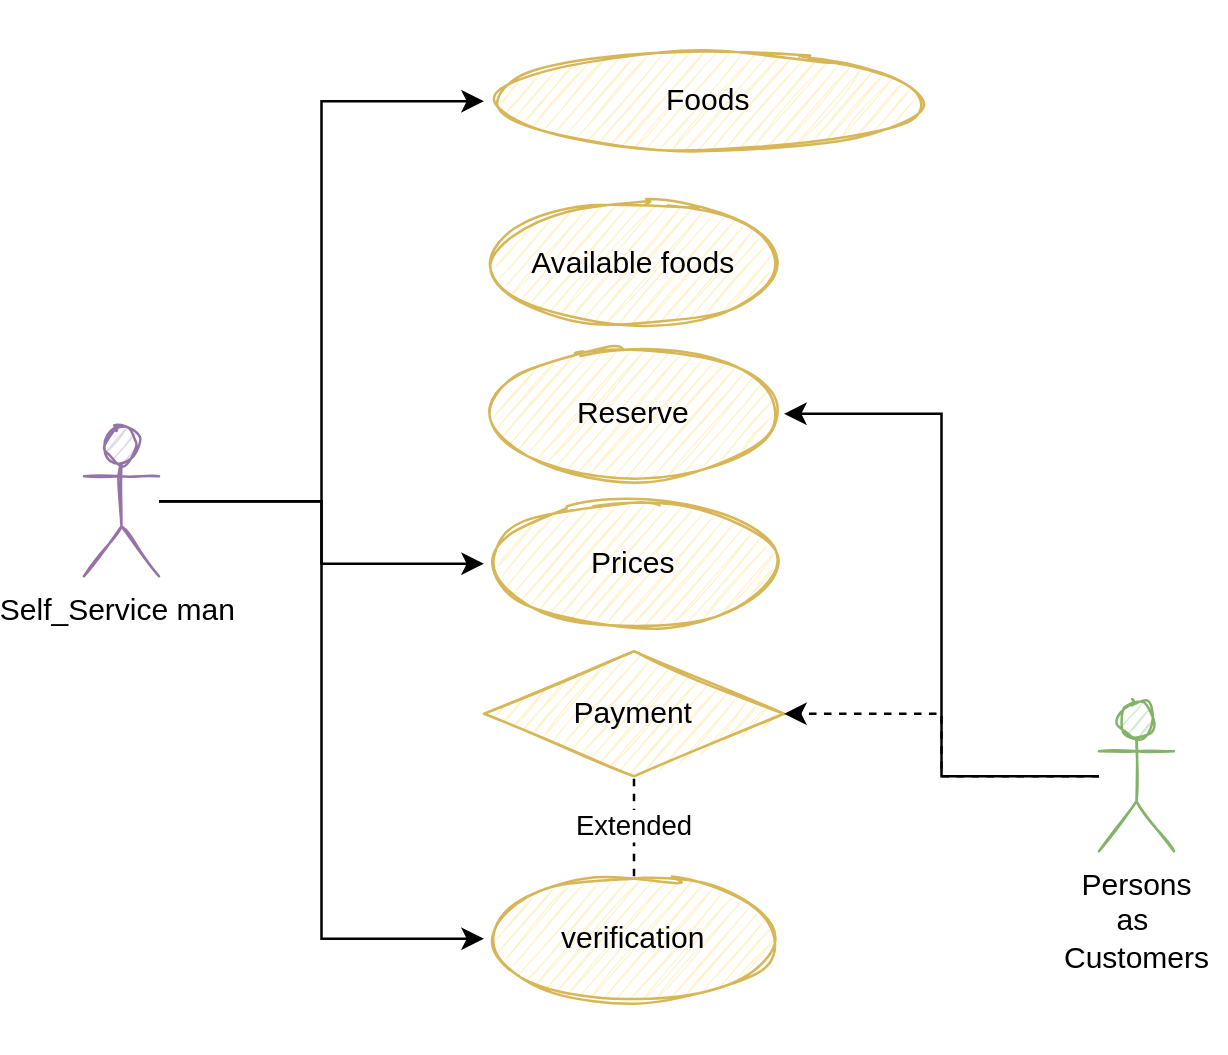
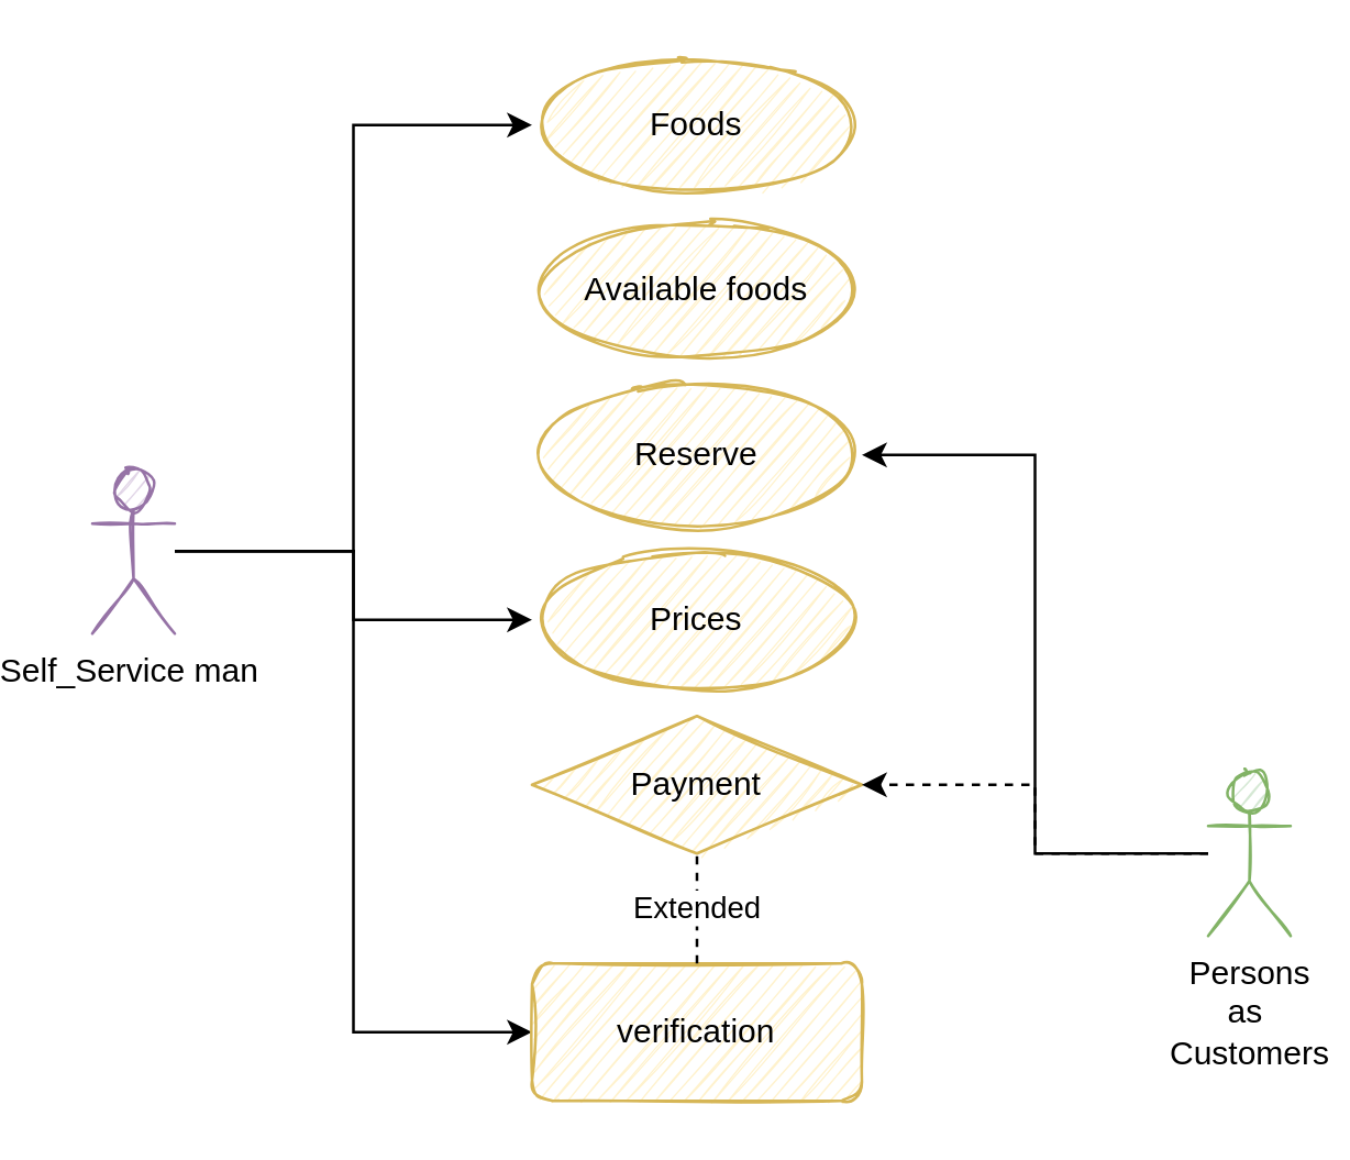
- <mxCell id="6" value="Foods" style="ellipse;whiteSpace=wrap;html=1;shadow=0;sketch=1;strokeColor=#d6b656;fillColor=#fff2cc;" vertex="1" parent="1"><mxGeometry x="180" y="20" width="180" height="40" as="geometry" /></mxCell>
+ <mxCell id="6" value="Foods" style="ellipse;whiteSpace=wrap;html=1;shadow=0;sketch=1;strokeColor=#d6b656;fillColor=#fff2cc;" vertex="1" parent="1"><mxGeometry x="180" y="20" width="120" height="50" as="geometry" /></mxCell>
- <mxCell id="8" value="verification" style="ellipse;whiteSpace=wrap;html=1;shadow=0;sketch=1;strokeColor=#d6b656;fillColor=#fff2cc;" vertex="1" parent="1"><mxGeometry x="180" y="350" width="120" height="50" as="geometry" /></mxCell>
+ <mxCell id="8" value="verification" style="whiteSpace=wrap;html=1;shadow=0;sketch=1;strokeColor=#d6b656;fillColor=#fff2cc;rounded=1;" vertex="1" parent="1"><mxGeometry x="180" y="350" width="120" height="50" as="geometry" /></mxCell>
